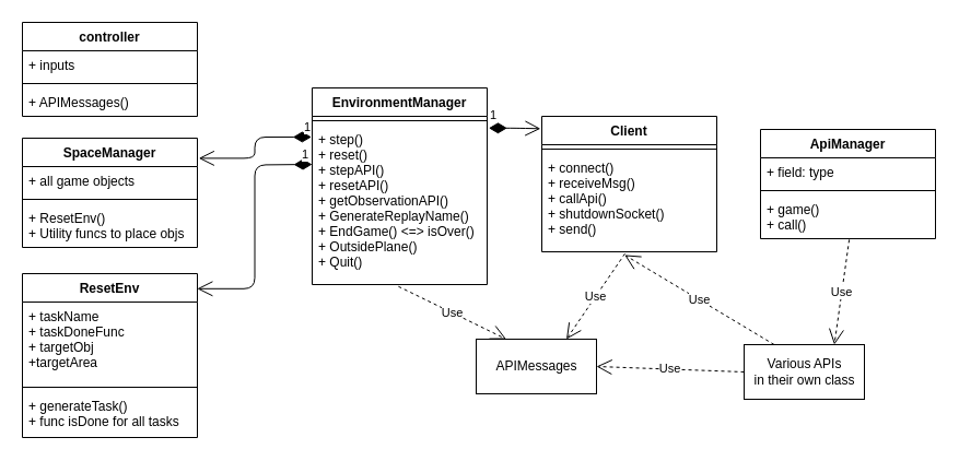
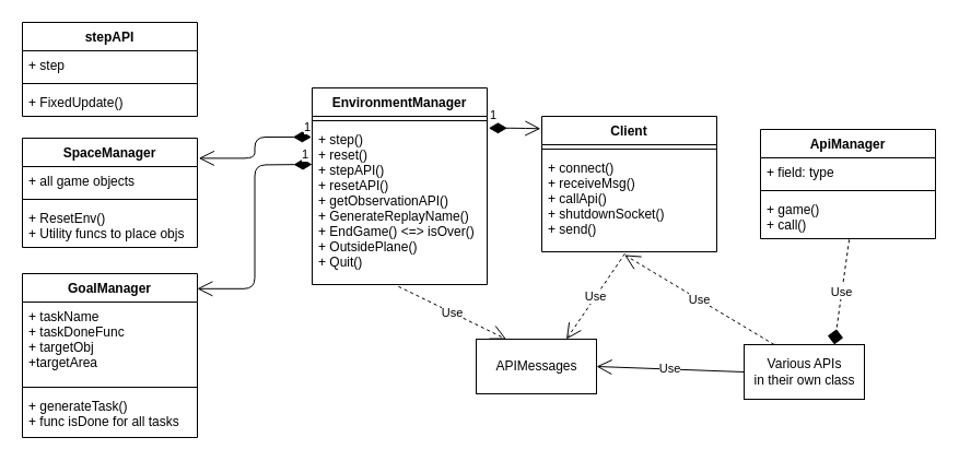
- <mxCell id="15" value="controller" style="swimlane;fontStyle=1;align=center;verticalAlign=top;childLayout=stackLayout;horizontal=1;startSize=26;horizontalStack=0;resizeParent=1;resizeParentMax=0;resizeLast=0;collapsible=1;marginBottom=0;" vertex="1" parent="1"><mxGeometry x="20" y="20" width="160" height="86" as="geometry" /></mxCell>
+ <mxCell id="15" value="stepAPI" style="swimlane;fontStyle=1;align=center;verticalAlign=top;childLayout=stackLayout;horizontal=1;startSize=26;horizontalStack=0;resizeParent=1;resizeParentMax=0;resizeLast=0;collapsible=1;marginBottom=0;" vertex="1" parent="1"><mxGeometry x="20" y="20" width="160" height="86" as="geometry" /></mxCell>
- <mxCell id="16" value="+ inputs" style="text;strokeColor=none;fillColor=none;align=left;verticalAlign=top;spacingLeft=4;spacingRight=4;overflow=hidden;rotatable=0;points=[[0,0.5],[1,0.5]];portConstraint=eastwest;" vertex="1" parent="15"><mxGeometry y="26" width="160" height="26" as="geometry" /></mxCell>
+ <mxCell id="16" value="+ step" style="text;strokeColor=none;fillColor=none;align=left;verticalAlign=top;spacingLeft=4;spacingRight=4;overflow=hidden;rotatable=0;points=[[0,0.5],[1,0.5]];portConstraint=eastwest;" vertex="1" parent="15"><mxGeometry y="26" width="160" height="26" as="geometry" /></mxCell>
- <mxCell id="18" value="+ APIMessages()" style="text;strokeColor=none;fillColor=none;align=left;verticalAlign=top;spacingLeft=4;spacingRight=4;overflow=hidden;rotatable=0;points=[[0,0.5],[1,0.5]];portConstraint=eastwest;" vertex="1" parent="15"><mxGeometry y="60" width="160" height="26" as="geometry" /></mxCell>
+ <mxCell id="18" value="+ FixedUpdate()" style="text;strokeColor=none;fillColor=none;align=left;verticalAlign=top;spacingLeft=4;spacingRight=4;overflow=hidden;rotatable=0;points=[[0,0.5],[1,0.5]];portConstraint=eastwest;" vertex="1" parent="15"><mxGeometry y="60" width="160" height="26" as="geometry" /></mxCell>
- <mxCell id="10" value="ResetEnv" style="swimlane;fontStyle=1;align=center;verticalAlign=top;childLayout=stackLayout;horizontal=1;startSize=26;horizontalStack=0;resizeParent=1;resizeParentMax=0;resizeLast=0;collapsible=1;marginBottom=0;" vertex="1" parent="1"><mxGeometry x="20" y="250" width="160" height="150" as="geometry" /></mxCell>
+ <mxCell id="10" value="GoalManager" style="swimlane;fontStyle=1;align=center;verticalAlign=top;childLayout=stackLayout;horizontal=1;startSize=26;horizontalStack=0;resizeParent=1;resizeParentMax=0;resizeLast=0;collapsible=1;marginBottom=0;" vertex="1" parent="1"><mxGeometry x="20" y="250" width="160" height="150" as="geometry" /></mxCell>
- <mxCell id="31" value="Use" style="endArrow=open;endSize=12;dashed=1;html=1;exitX=0.507;exitY=1.022;exitDx=0;exitDy=0;exitPerimeter=0;entryX=0.75;entryY=0;entryDx=0;entryDy=0;" edge="1" parent="1" source="25" target="30"><mxGeometry width="160" relative="1" as="geometry"><mxPoint x="581" y="241.71" as="sourcePoint" /><mxPoint x="955" y="300" as="targetPoint" /></mxGeometry></mxCell>
+ <mxCell id="31" value="Use" style="endArrow=diamond;endSize=12;dashed=1;html=1;exitX=0.507;exitY=1.022;exitDx=0;exitDy=0;exitPerimeter=0;entryX=0.75;entryY=0;entryDx=0;entryDy=0;" edge="1" parent="1" source="25" target="30"><mxGeometry width="160" relative="1" as="geometry"><mxPoint x="581" y="241.71" as="sourcePoint" /><mxPoint x="955" y="300" as="targetPoint" /></mxGeometry></mxCell>
- <mxCell id="33" value="Use" style="endArrow=open;endSize=12;dashed=1;html=1;exitX=0;exitY=0.5;exitDx=0;exitDy=0;entryX=1;entryY=0.5;entryDx=0;entryDy=0;" edge="1" parent="1" source="30" target="27"><mxGeometry width="160" relative="1" as="geometry"><mxPoint x="581" y="241.71" as="sourcePoint" /><mxPoint x="507.5" y="360" as="targetPoint" /></mxGeometry></mxCell>
+ <mxCell id="33" value="Use" style="endArrow=open;endSize=12;dashed=0;html=1;exitX=0;exitY=0.5;exitDx=0;exitDy=0;entryX=1;entryY=0.5;entryDx=0;entryDy=0;" edge="1" parent="1" source="30" target="27"><mxGeometry width="160" relative="1" as="geometry"><mxPoint x="581" y="241.71" as="sourcePoint" /><mxPoint x="507.5" y="360" as="targetPoint" /></mxGeometry></mxCell>
